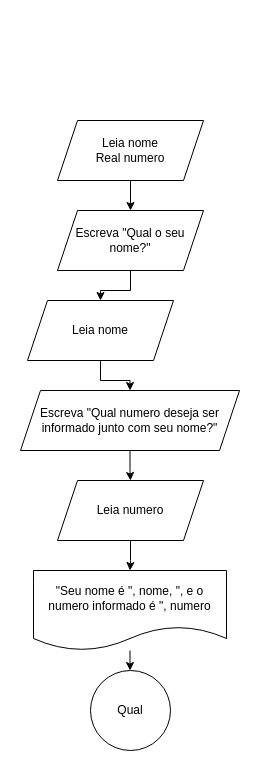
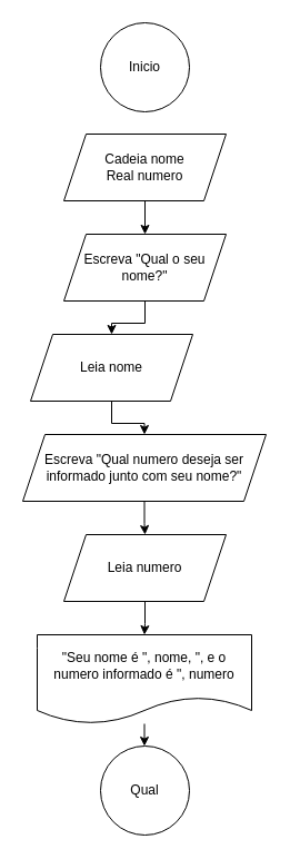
+ <mxCell id="3" value="Inicio" style="ellipse;whiteSpace=wrap;html=1;aspect=fixed;" vertex="1" parent="1"><mxGeometry x="90" y="20" width="80" height="80" as="geometry" /></mxCell>
- <mxCell id="5" value="Leia nome&lt;div&gt;Real numero&lt;/div&gt;" style="shape=parallelogram;perimeter=parallelogramPerimeter;whiteSpace=wrap;html=1;fixedSize=1;" vertex="1" parent="1"><mxGeometry x="57" y="120" width="146" height="60" as="geometry" /></mxCell>
+ <mxCell id="5" value="Cadeia nome&lt;div&gt;Real numero&lt;/div&gt;" style="shape=parallelogram;perimeter=parallelogramPerimeter;whiteSpace=wrap;html=1;fixedSize=1;" vertex="1" parent="1"><mxGeometry x="57" y="120" width="146" height="60" as="geometry" /></mxCell>
